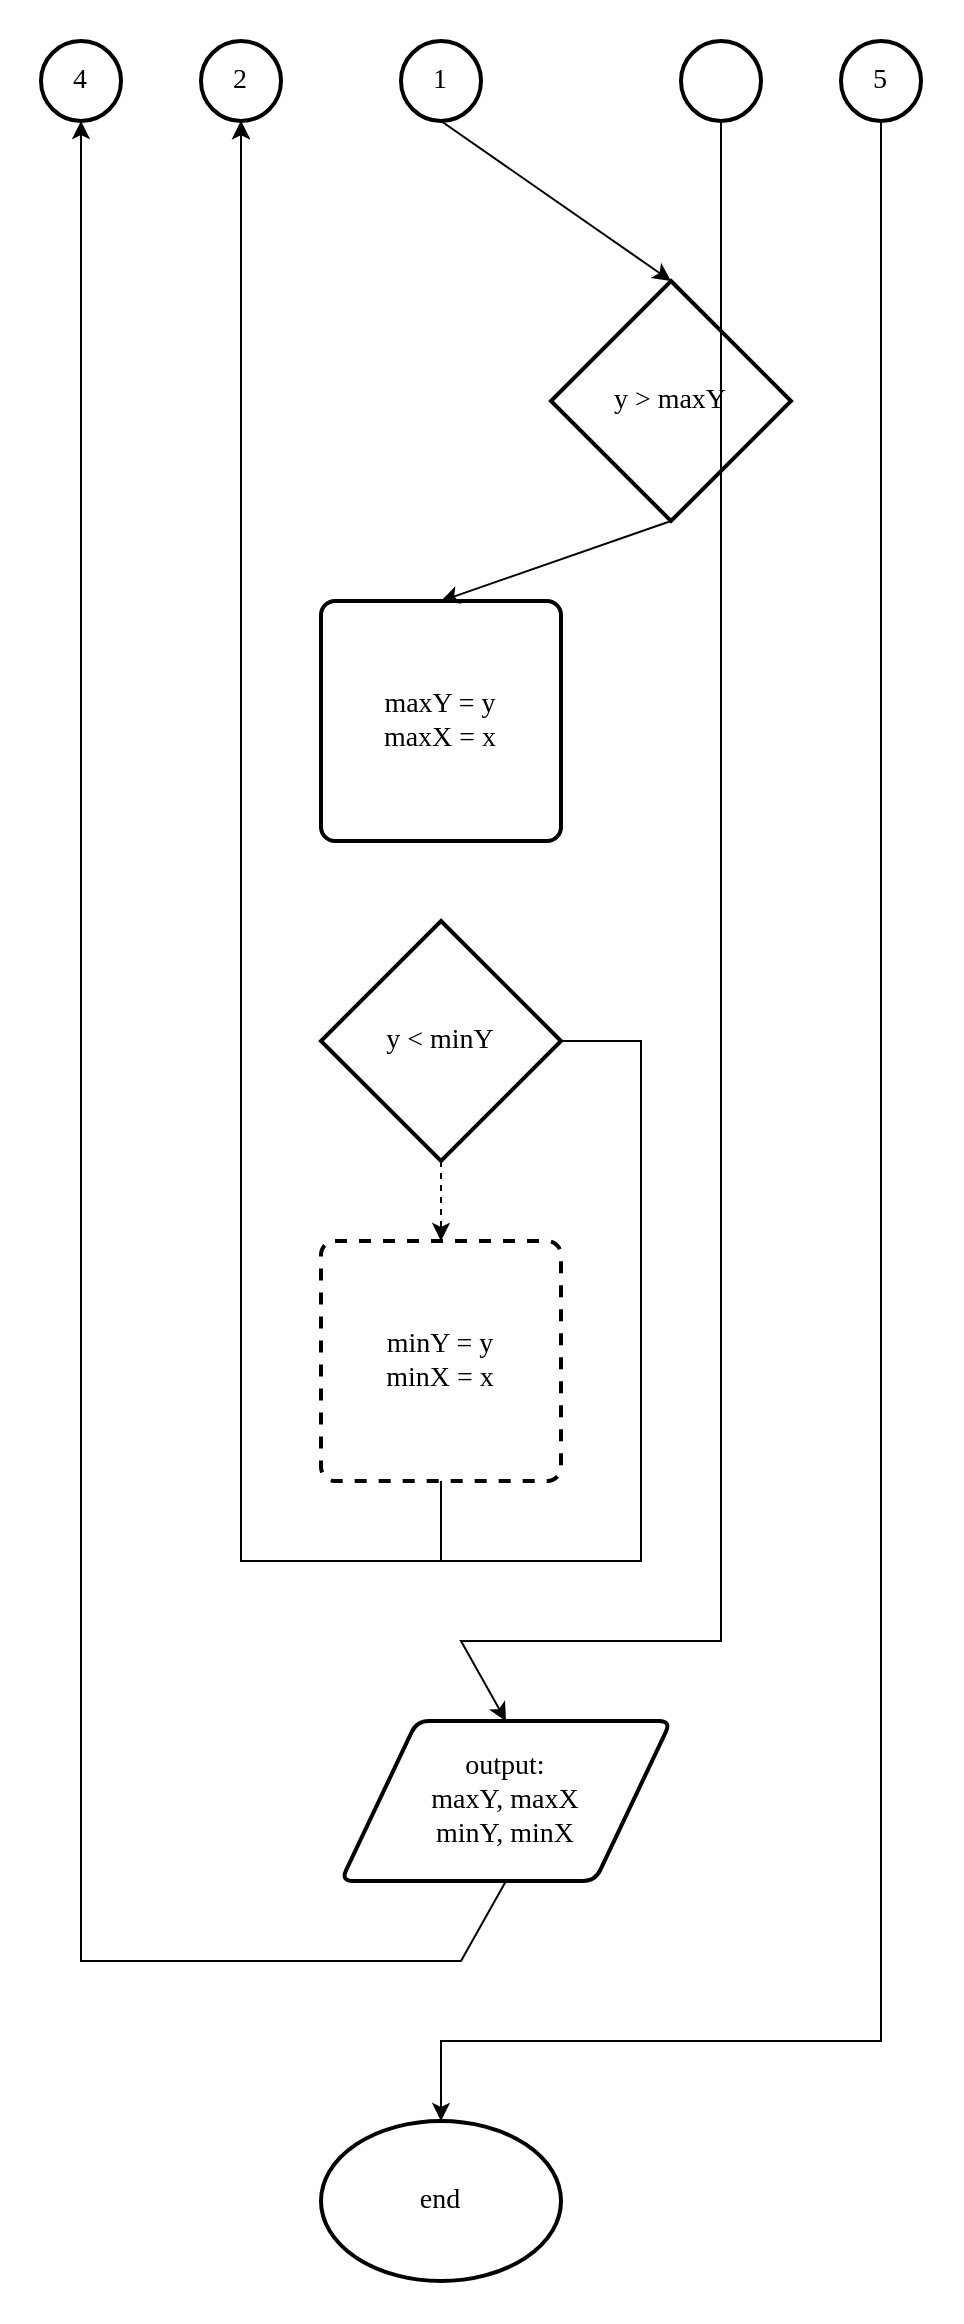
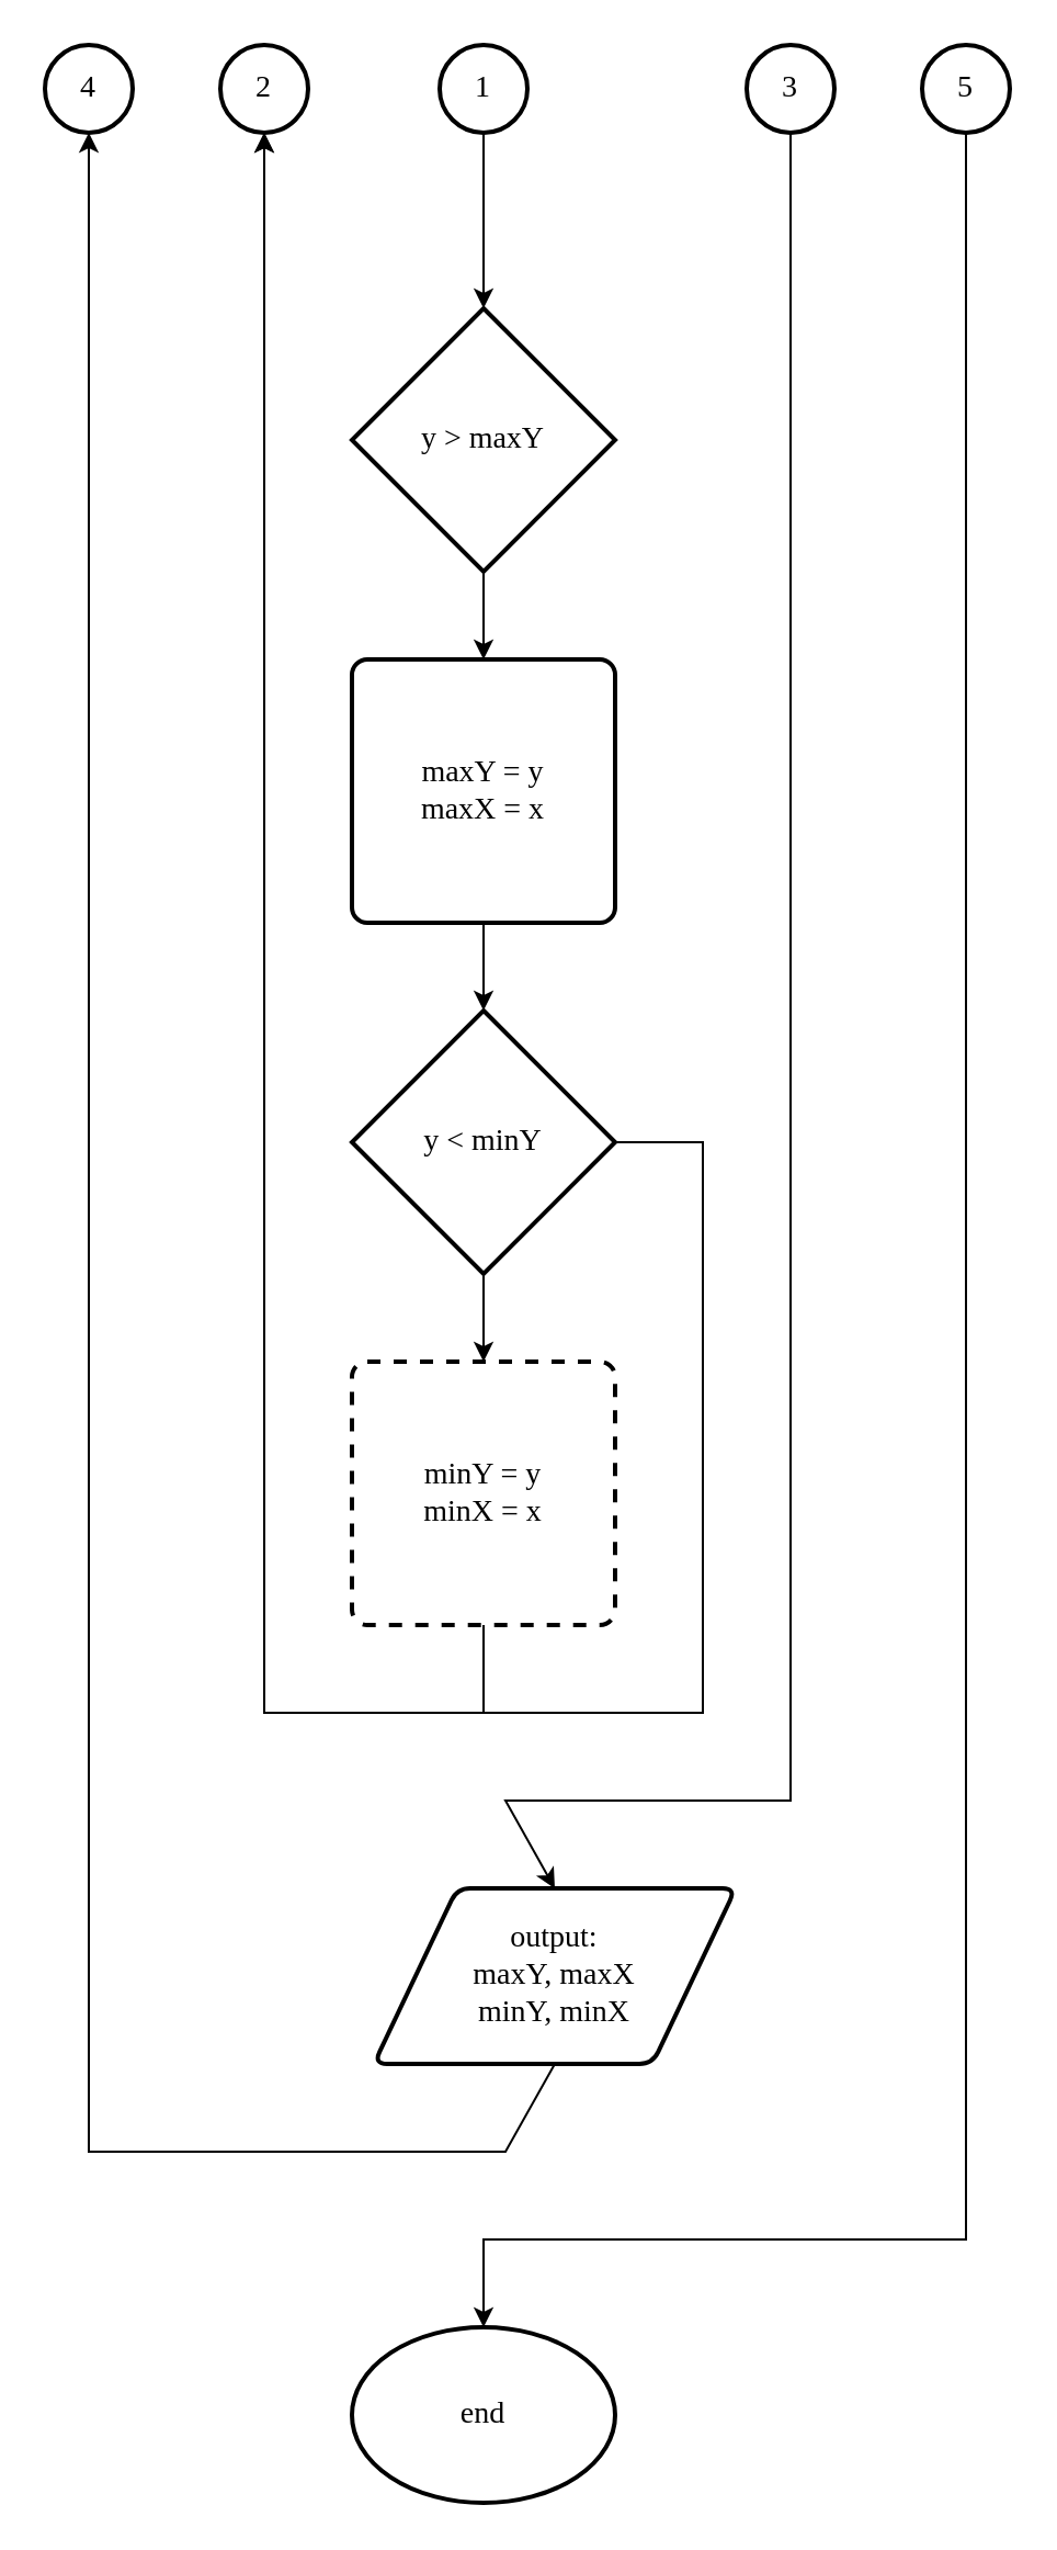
+ <mxCell id="22" value="&lt;div style=&quot;text-align: start;&quot;&gt;&lt;span style=&quot;background-color: initial; white-space-collapse: preserve;&quot;&gt;3&lt;/span&gt;&lt;/div&gt;" style="text;html=1;align=center;verticalAlign=middle;whiteSpace=wrap;rounded=0;fontSize=14;fontFamily=Times New Roman;fontColor=#000000;labelBackgroundColor=none;" parent="1" vertex="1"><mxGeometry x="340" y="20" width="40" height="40" as="geometry" /></mxCell>
- <mxCell id="4" value="&lt;span style=&quot;font-size: 14px; text-align: start; white-space-collapse: preserve;&quot;&gt;y &amp;gt; maxY&lt;/span&gt;" style="strokeWidth=2;html=1;shape=mxgraph.flowchart.decision;whiteSpace=wrap;fontFamily=Times New Roman;fontColor=#000000;fontSize=14;labelBackgroundColor=none;" parent="1" vertex="1"><mxGeometry x="275" y="140" width="120" height="120" as="geometry" /></mxCell>
+ <mxCell id="4" value="&lt;span style=&quot;font-size: 14px; text-align: start; white-space-collapse: preserve;&quot;&gt;y &amp;gt; maxY&lt;/span&gt;" style="strokeWidth=2;html=1;shape=mxgraph.flowchart.decision;whiteSpace=wrap;fontFamily=Times New Roman;fontColor=#000000;fontSize=14;labelBackgroundColor=none;" parent="1" vertex="1"><mxGeometry x="160" y="140" width="120" height="120" as="geometry" /></mxCell>
+ <mxCell id="9" value="" style="endArrow=classic;html=1;rounded=0;exitX=0.5;exitY=1;exitDx=0;exitDy=0;entryX=0.5;entryY=0;entryDx=0;entryDy=0;entryPerimeter=0;fontFamily=Times New Roman;fontColor=#000000;fontSize=14;labelBackgroundColor=none;" parent="1" source="6" target="5" edge="1"><mxGeometry width="50" height="50" relative="1" as="geometry"><mxPoint x="230" y="630" as="sourcePoint" /><mxPoint x="230" y="710" as="targetPoint" /></mxGeometry></mxCell>
- <mxCell id="10" value="" style="endArrow=classic;html=1;rounded=0;exitX=0.5;exitY=1;exitDx=0;exitDy=0;entryX=0.5;entryY=0;entryDx=0;entryDy=0;exitPerimeter=0;fontFamily=Times New Roman;fontColor=#000000;fontSize=14;labelBackgroundColor=none;dashed=1;" parent="1" source="5" target="7" edge="1"><mxGeometry width="50" height="50" relative="1" as="geometry"><mxPoint x="230" y="830" as="sourcePoint" /><mxPoint x="230" y="910" as="targetPoint" /></mxGeometry></mxCell>
+ <mxCell id="10" value="" style="endArrow=classic;html=1;rounded=0;exitX=0.5;exitY=1;exitDx=0;exitDy=0;entryX=0.5;entryY=0;entryDx=0;entryDy=0;exitPerimeter=0;fontFamily=Times New Roman;fontColor=#000000;fontSize=14;labelBackgroundColor=none;" parent="1" source="5" target="7" edge="1"><mxGeometry width="50" height="50" relative="1" as="geometry"><mxPoint x="230" y="830" as="sourcePoint" /><mxPoint x="230" y="910" as="targetPoint" /></mxGeometry></mxCell>
